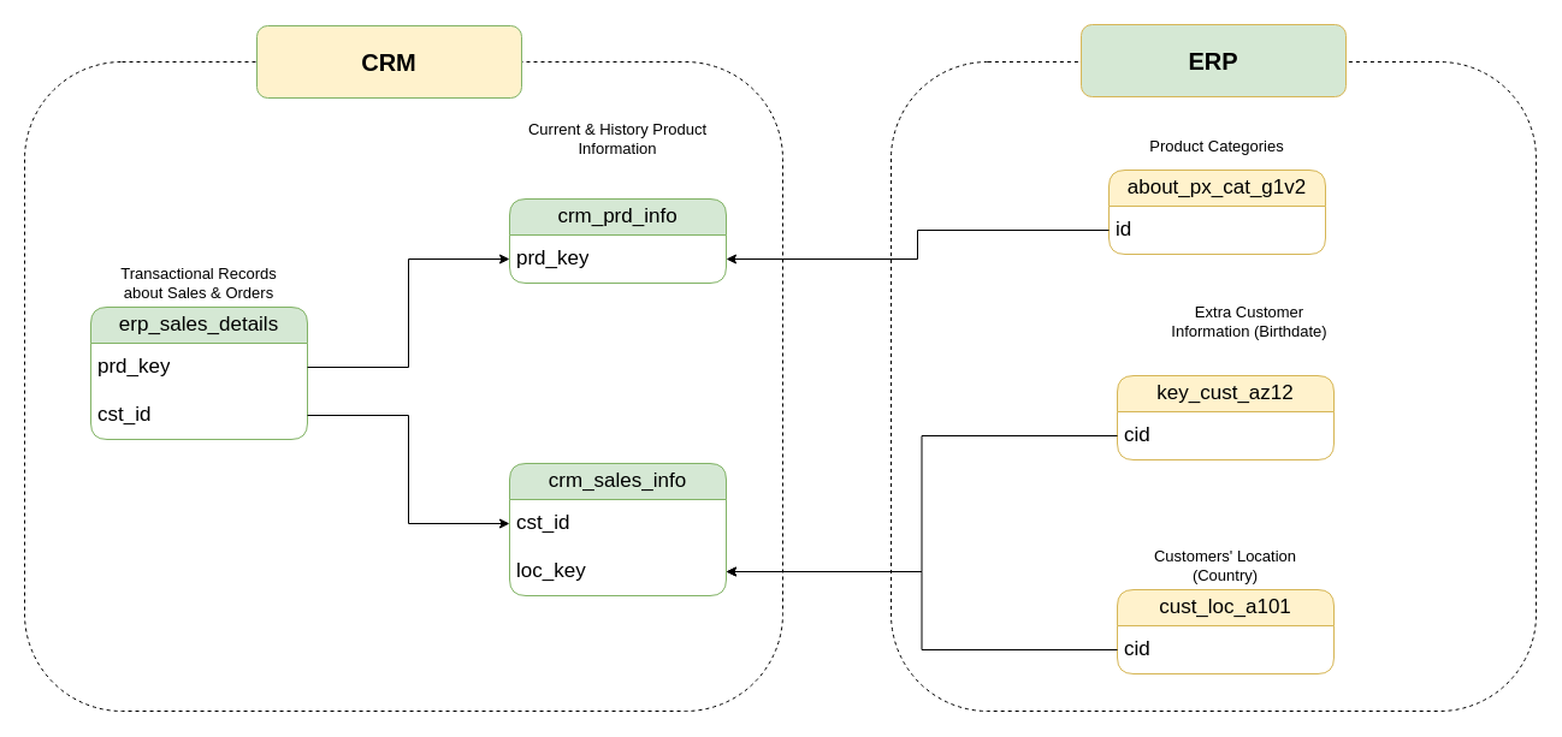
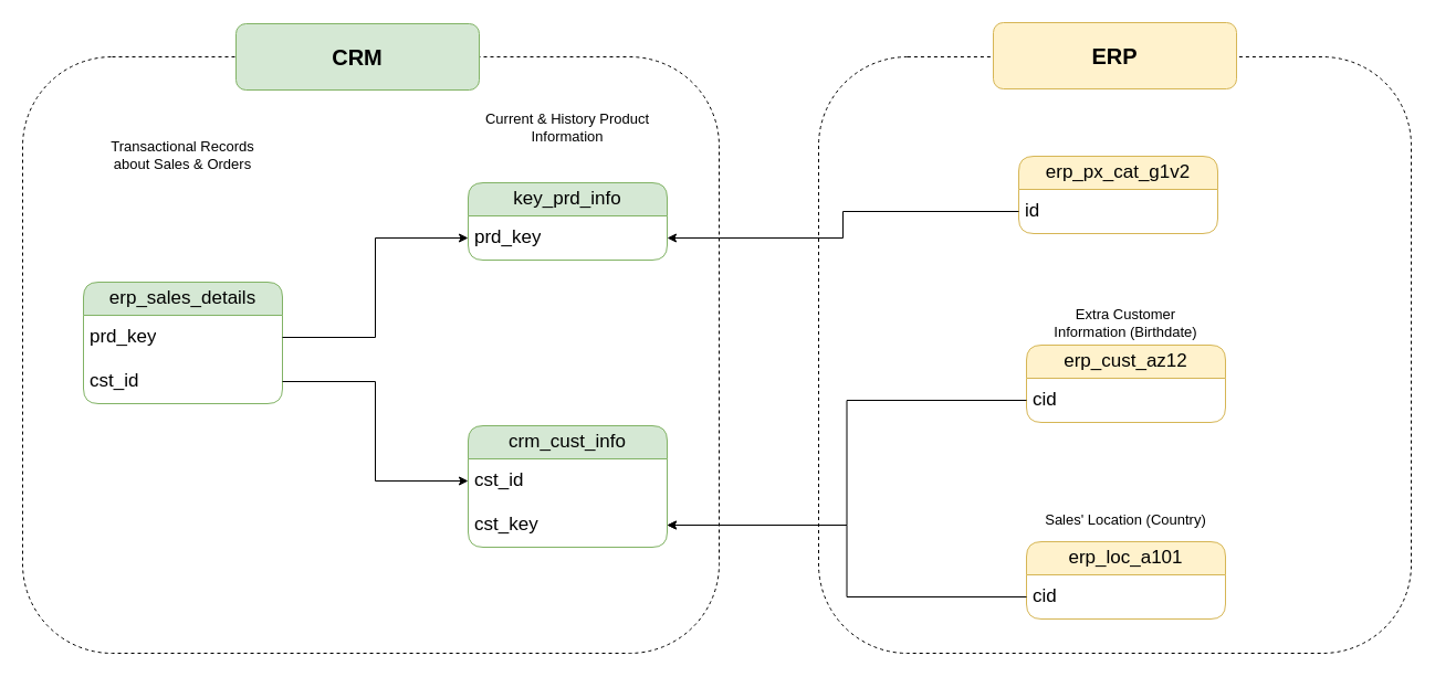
- <mxCell id="29" value="ERP" style="rounded=1;whiteSpace=wrap;html=1;fontStyle=1;fontSize=20;fillColor=#d5e8d4;strokeColor=#d6b656;" vertex="1" parent="1"><mxGeometry x="898" y="20" width="220" height="60" as="geometry" /></mxCell>
+ <mxCell id="29" value="ERP" style="rounded=1;whiteSpace=wrap;html=1;fontStyle=1;fontSize=20;fillColor=#fff2cc;strokeColor=#d6b656;" vertex="1" parent="1"><mxGeometry x="898" y="20" width="220" height="60" as="geometry" /></mxCell>
- <mxCell id="27" value="CRM" style="rounded=1;whiteSpace=wrap;html=1;fontStyle=1;fontSize=20;fillColor=#fff2cc;strokeColor=#82b366;" vertex="1" parent="1"><mxGeometry x="213" y="21" width="220" height="60" as="geometry" /></mxCell>
+ <mxCell id="27" value="CRM" style="rounded=1;whiteSpace=wrap;html=1;fontStyle=1;fontSize=20;fillColor=#d5e8d4;strokeColor=#82b366;" vertex="1" parent="1"><mxGeometry x="213" y="21" width="220" height="60" as="geometry" /></mxCell>
- <mxCell id="24" value="Product Categories" style="text;html=1;align=center;verticalAlign=middle;whiteSpace=wrap;rounded=0;fontSize=13;" vertex="1" parent="1"><mxGeometry x="931" y="101" width="160" height="40" as="geometry" /></mxCell>
- <mxCell id="22" value="about_px_cat_g1v2" style="swimlane;fontStyle=0;childLayout=stackLayout;horizontal=1;startSize=30;horizontalStack=0;resizeParent=1;resizeParentMax=0;resizeLast=0;collapsible=1;marginBottom=0;whiteSpace=wrap;html=1;fillColor=#fff2cc;strokeColor=#d6b656;rounded=1;fontSize=17;" vertex="1" parent="1"><mxGeometry x="921" y="141" width="180" height="70" as="geometry" /></mxCell>
+ <mxCell id="22" value="erp_px_cat_g1v2" style="swimlane;fontStyle=0;childLayout=stackLayout;horizontal=1;startSize=30;horizontalStack=0;resizeParent=1;resizeParentMax=0;resizeLast=0;collapsible=1;marginBottom=0;whiteSpace=wrap;html=1;fillColor=#fff2cc;strokeColor=#d6b656;rounded=1;fontSize=17;" vertex="1" parent="1"><mxGeometry x="921" y="141" width="180" height="70" as="geometry" /></mxCell>
- <mxCell id="5" value="crm_prd_info" style="swimlane;fontStyle=0;childLayout=stackLayout;horizontal=1;startSize=30;horizontalStack=0;resizeParent=1;resizeParentMax=0;resizeLast=0;collapsible=1;marginBottom=0;whiteSpace=wrap;html=1;fillColor=#d5e8d4;rounded=1;fontSize=17;strokeColor=#82b366;" parent="1" vertex="1"><mxGeometry x="423" y="165" width="180" height="70" as="geometry"><mxRectangle x="310" y="190" width="140" height="30" as="alternateBounds" /></mxGeometry></mxCell>
+ <mxCell id="5" value="key_prd_info" style="swimlane;fontStyle=0;childLayout=stackLayout;horizontal=1;startSize=30;horizontalStack=0;resizeParent=1;resizeParentMax=0;resizeLast=0;collapsible=1;marginBottom=0;whiteSpace=wrap;html=1;fillColor=#d5e8d4;rounded=1;fontSize=17;strokeColor=#82b366;" parent="1" vertex="1"><mxGeometry x="423" y="165" width="180" height="70" as="geometry"><mxRectangle x="310" y="190" width="140" height="30" as="alternateBounds" /></mxGeometry></mxCell>
- <mxCell id="11" value="Transactional Records about Sales &amp;amp; Orders" style="text;html=1;align=center;verticalAlign=middle;whiteSpace=wrap;rounded=0;fontSize=13;" parent="1" vertex="1"><mxGeometry x="85" y="215" width="160" height="40" as="geometry" /></mxCell>
+ <mxCell id="11" value="Transactional Records about Sales &amp;amp; Orders" style="text;html=1;align=center;verticalAlign=middle;whiteSpace=wrap;rounded=0;fontSize=13;" parent="1" vertex="1"><mxGeometry x="85" y="120" width="160" height="40" as="geometry" /></mxCell>
- <mxCell id="16" value="Extra Customer Information (Birthdate)" style="text;html=1;align=center;verticalAlign=middle;whiteSpace=wrap;rounded=0;fontSize=13;" vertex="1" parent="1"><mxGeometry x="958" y="247" width="160" height="40" as="geometry" /></mxCell>
+ <mxCell id="16" value="Extra Customer Information (Birthdate)" style="text;html=1;align=center;verticalAlign=middle;whiteSpace=wrap;rounded=0;fontSize=13;" vertex="1" parent="1"><mxGeometry x="938" y="272" width="160" height="40" as="geometry" /></mxCell>
- <mxCell id="14" value="key_cust_az12" style="swimlane;fontStyle=0;childLayout=stackLayout;horizontal=1;startSize=30;horizontalStack=0;resizeParent=1;resizeParentMax=0;resizeLast=0;collapsible=1;marginBottom=0;whiteSpace=wrap;html=1;fillColor=#fff2cc;strokeColor=#d6b656;rounded=1;fontSize=17;" vertex="1" parent="1"><mxGeometry x="928" y="312" width="180" height="70" as="geometry" /></mxCell>
+ <mxCell id="14" value="erp_cust_az12" style="swimlane;fontStyle=0;childLayout=stackLayout;horizontal=1;startSize=30;horizontalStack=0;resizeParent=1;resizeParentMax=0;resizeLast=0;collapsible=1;marginBottom=0;whiteSpace=wrap;html=1;fillColor=#fff2cc;strokeColor=#d6b656;rounded=1;fontSize=17;" vertex="1" parent="1"><mxGeometry x="928" y="312" width="180" height="70" as="geometry" /></mxCell>
- <mxCell id="2" value="crm_sales_info" style="swimlane;fontStyle=0;childLayout=stackLayout;horizontal=1;startSize=30;horizontalStack=0;resizeParent=1;resizeParentMax=0;resizeLast=0;collapsible=1;marginBottom=0;whiteSpace=wrap;html=1;fillColor=#d5e8d4;rounded=1;fontSize=17;strokeColor=#82b366;" parent="1" vertex="1"><mxGeometry x="423" y="385" width="180" height="110" as="geometry" /></mxCell>
+ <mxCell id="2" value="crm_cust_info" style="swimlane;fontStyle=0;childLayout=stackLayout;horizontal=1;startSize=30;horizontalStack=0;resizeParent=1;resizeParentMax=0;resizeLast=0;collapsible=1;marginBottom=0;whiteSpace=wrap;html=1;fillColor=#d5e8d4;rounded=1;fontSize=17;strokeColor=#82b366;" parent="1" vertex="1"><mxGeometry x="423" y="385" width="180" height="110" as="geometry" /></mxCell>
- <mxCell id="20" value="Customers' Location (Country)" style="text;html=1;align=center;verticalAlign=middle;whiteSpace=wrap;rounded=0;fontSize=13;" vertex="1" parent="1"><mxGeometry x="938" y="450" width="160" height="40" as="geometry" /></mxCell>
+ <mxCell id="20" value="Sales' Location (Country)" style="text;html=1;align=center;verticalAlign=middle;whiteSpace=wrap;rounded=0;fontSize=13;" vertex="1" parent="1"><mxGeometry x="938" y="450" width="160" height="40" as="geometry" /></mxCell>
- <mxCell id="4" value="loc_key" style="text;strokeColor=none;fillColor=none;align=left;verticalAlign=middle;spacingLeft=4;spacingRight=4;overflow=hidden;points=[[0,0.5],[1,0.5]];portConstraint=eastwest;rotatable=0;whiteSpace=wrap;html=1;fontSize=17;" vertex="1" parent="2"><mxGeometry y="70" width="180" height="40" as="geometry" /></mxCell>
+ <mxCell id="4" value="cst_key" style="text;strokeColor=none;fillColor=none;align=left;verticalAlign=middle;spacingLeft=4;spacingRight=4;overflow=hidden;points=[[0,0.5],[1,0.5]];portConstraint=eastwest;rotatable=0;whiteSpace=wrap;html=1;fontSize=17;" vertex="1" parent="2"><mxGeometry y="70" width="180" height="40" as="geometry" /></mxCell>
- <mxCell id="18" value="cust_loc_a101" style="swimlane;fontStyle=0;childLayout=stackLayout;horizontal=1;startSize=30;horizontalStack=0;resizeParent=1;resizeParentMax=0;resizeLast=0;collapsible=1;marginBottom=0;whiteSpace=wrap;html=1;fillColor=#fff2cc;strokeColor=#d6b656;rounded=1;fontSize=17;" vertex="1" parent="1"><mxGeometry x="928" y="490" width="180" height="70" as="geometry" /></mxCell>
+ <mxCell id="18" value="erp_loc_a101" style="swimlane;fontStyle=0;childLayout=stackLayout;horizontal=1;startSize=30;horizontalStack=0;resizeParent=1;resizeParentMax=0;resizeLast=0;collapsible=1;marginBottom=0;whiteSpace=wrap;html=1;fillColor=#fff2cc;strokeColor=#d6b656;rounded=1;fontSize=17;" vertex="1" parent="1"><mxGeometry x="928" y="490" width="180" height="70" as="geometry" /></mxCell>
